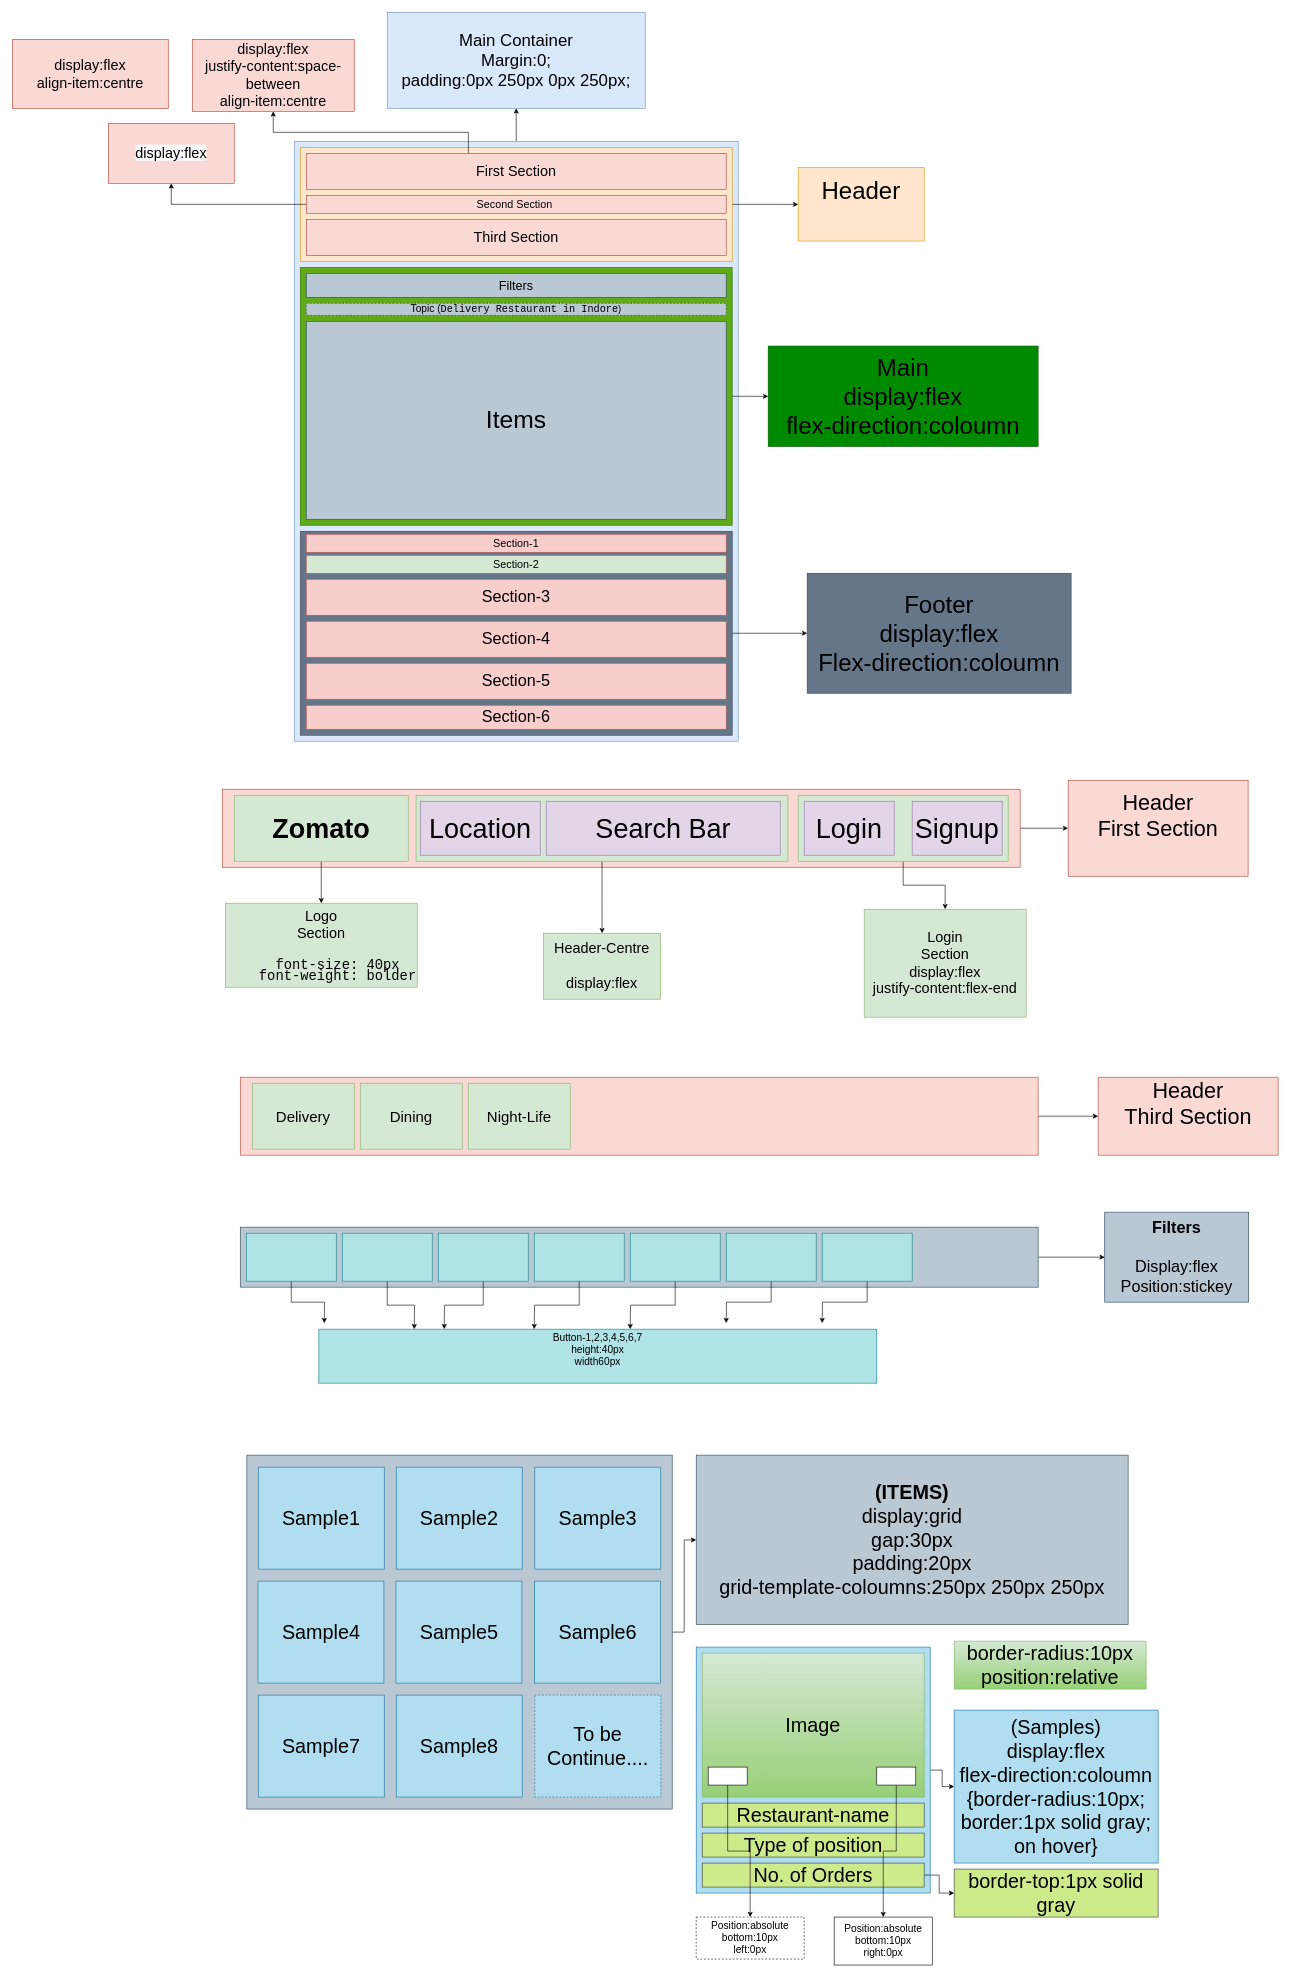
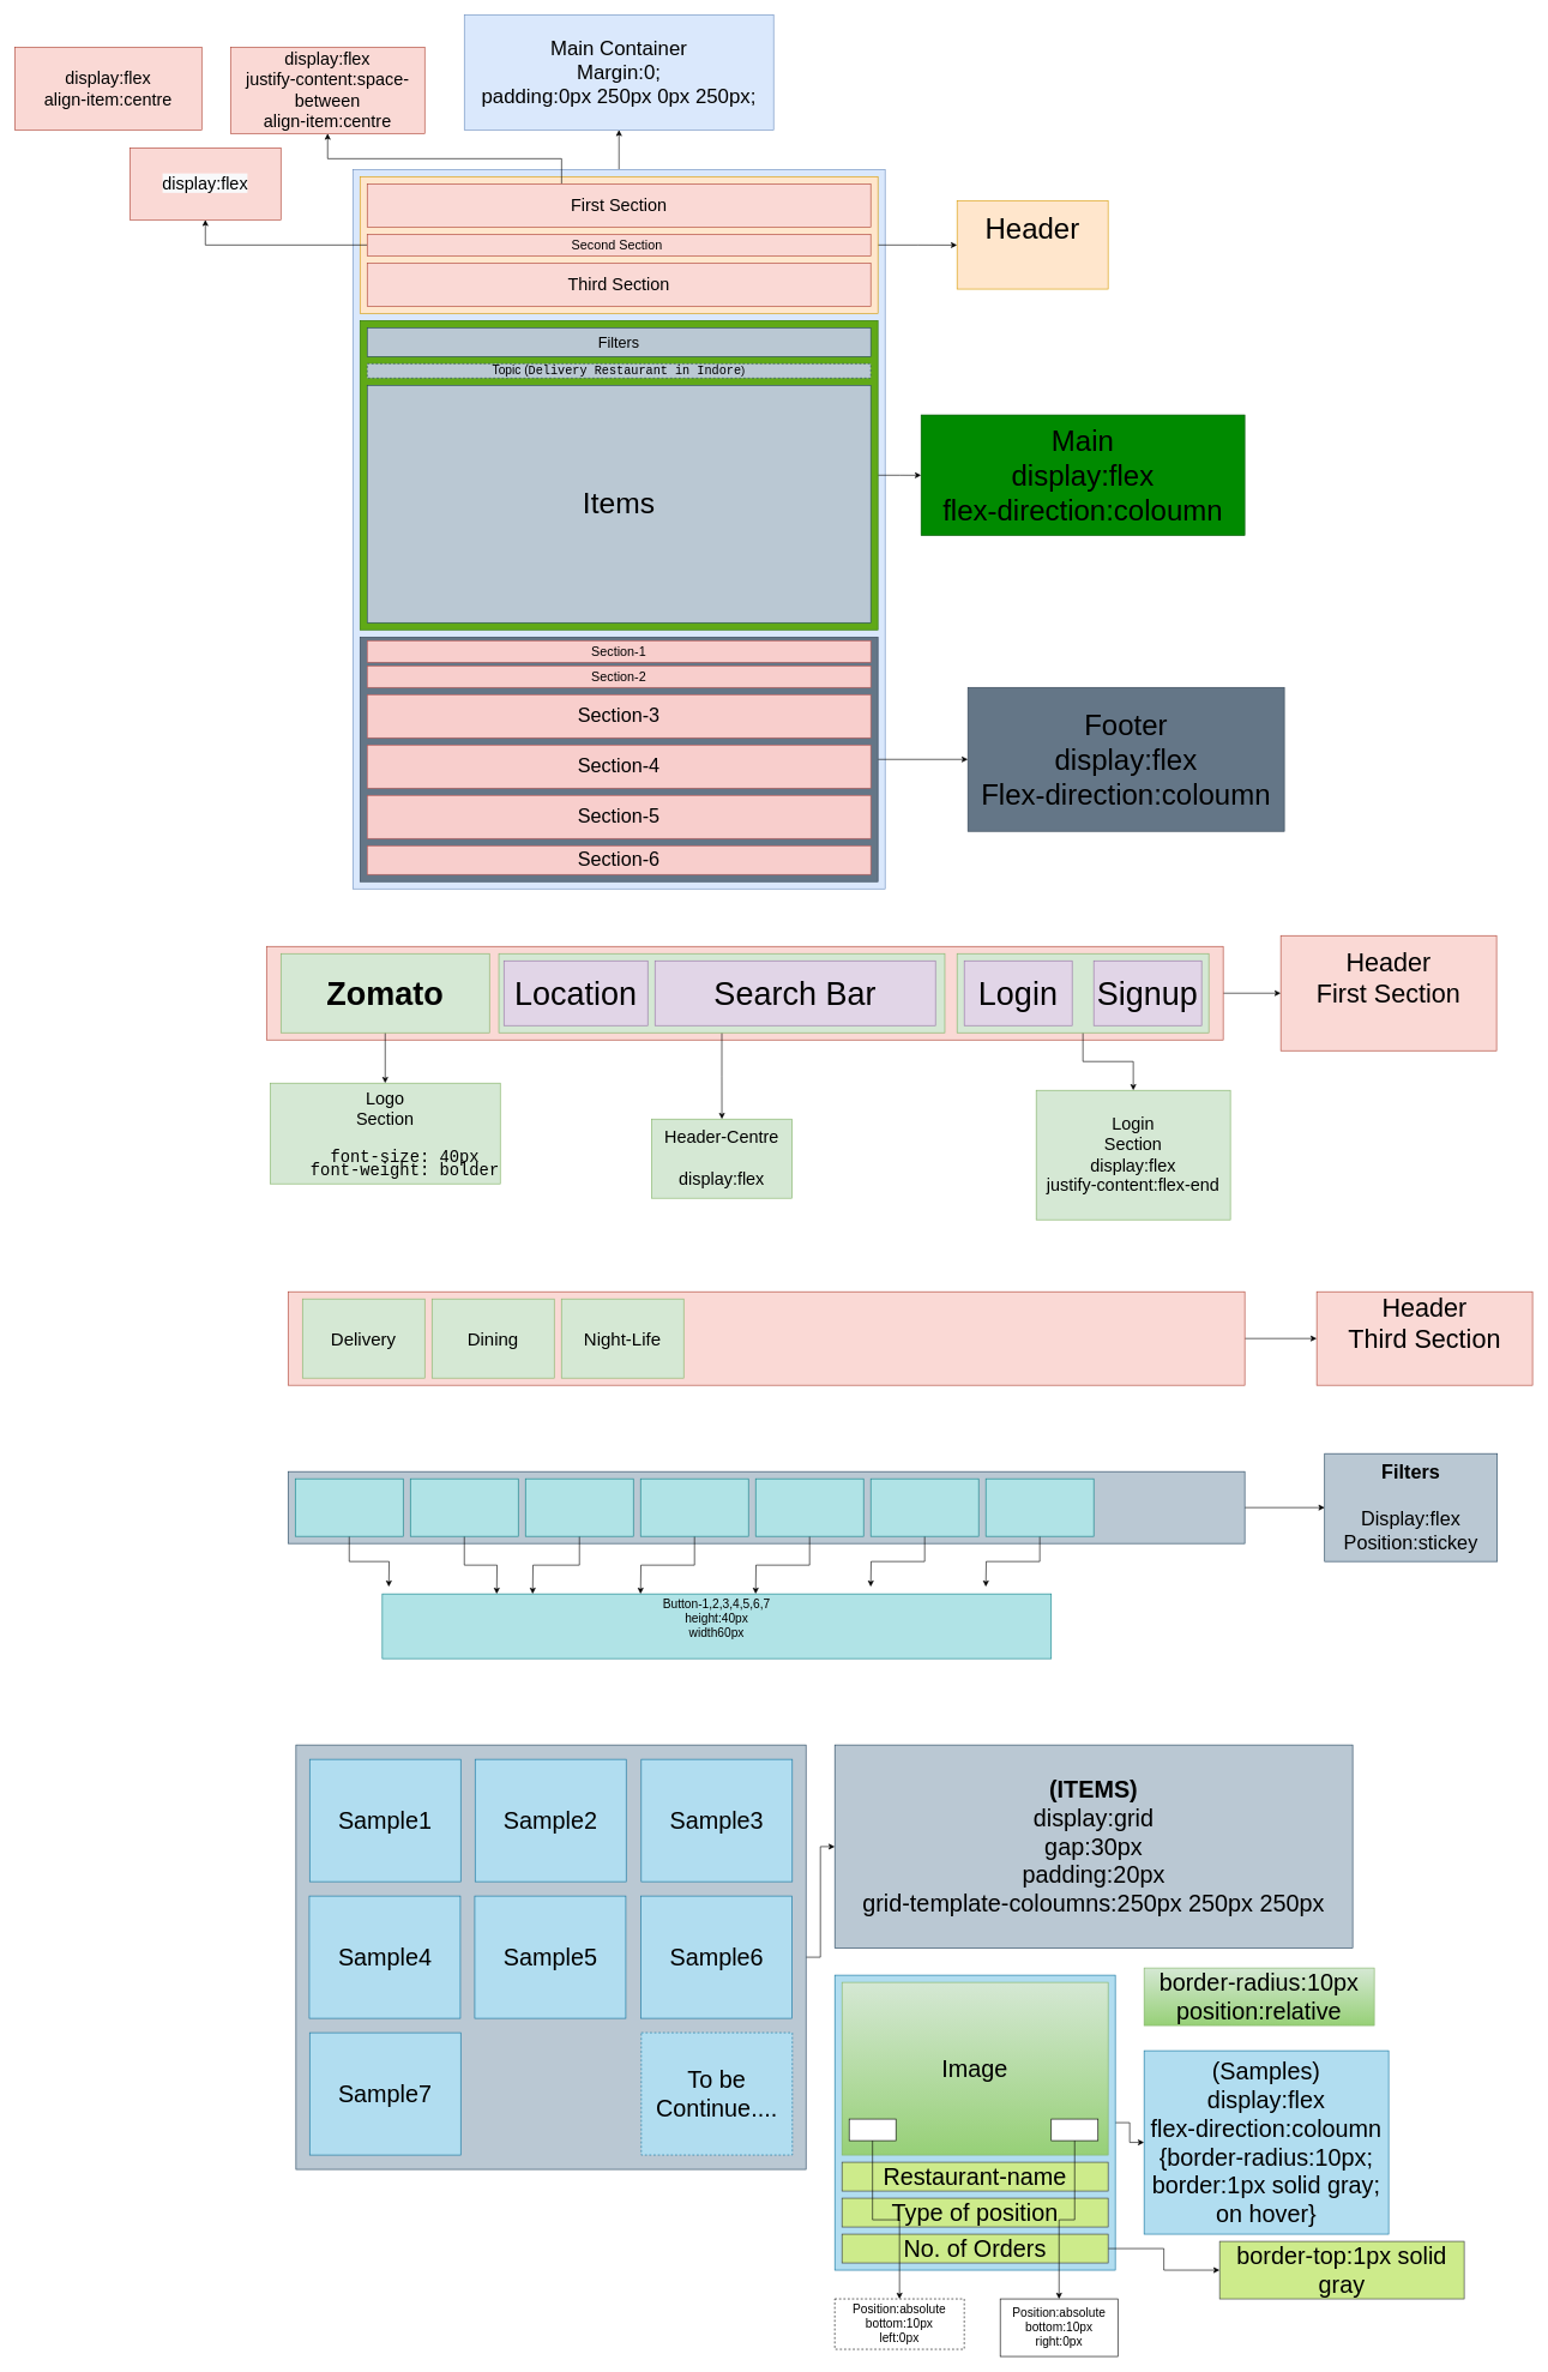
- <mxCell id="22" value="&lt;font style=&quot;font-size: 18px&quot;&gt;Section-2&lt;/font&gt;" style="rounded=0;whiteSpace=wrap;html=1;fontSize=16;fillColor=#d5e8d4;strokeColor=#b85450;" parent="1" vertex="1"><mxGeometry x="510" y="925" width="700" height="30" as="geometry" /></mxCell>
+ <mxCell id="22" value="&lt;font style=&quot;font-size: 18px&quot;&gt;Section-2&lt;/font&gt;" style="rounded=0;whiteSpace=wrap;html=1;fontSize=16;fillColor=#f8cecc;strokeColor=#b85450;" parent="1" vertex="1"><mxGeometry x="510" y="925" width="700" height="30" as="geometry" /></mxCell>
- <mxCell id="82" value="&lt;span&gt;Sample8&lt;/span&gt;" style="rounded=0;whiteSpace=wrap;html=1;labelBackgroundColor=none;fontSize=33;fillColor=#b1ddf0;strokeColor=#10739e;" parent="1" vertex="1"><mxGeometry x="660" y="2825" width="210" height="170" as="geometry" /></mxCell>
- <mxCell id="93" value="border-top:1px solid gray" style="whiteSpace=wrap;html=1;fontSize=33;fillColor=#cdeb8b;strokeColor=#36393d;rounded=0;labelBackgroundColor=none;" parent="1" vertex="1"><mxGeometry x="1590" y="3115" width="340" height="80" as="geometry" /></mxCell>
+ <mxCell id="93" value="border-top:1px solid gray" style="whiteSpace=wrap;html=1;fontSize=33;fillColor=#cdeb8b;strokeColor=#36393d;rounded=0;labelBackgroundColor=none;" parent="1" vertex="1"><mxGeometry x="1695" y="3115" width="340" height="80" as="geometry" /></mxCell>
